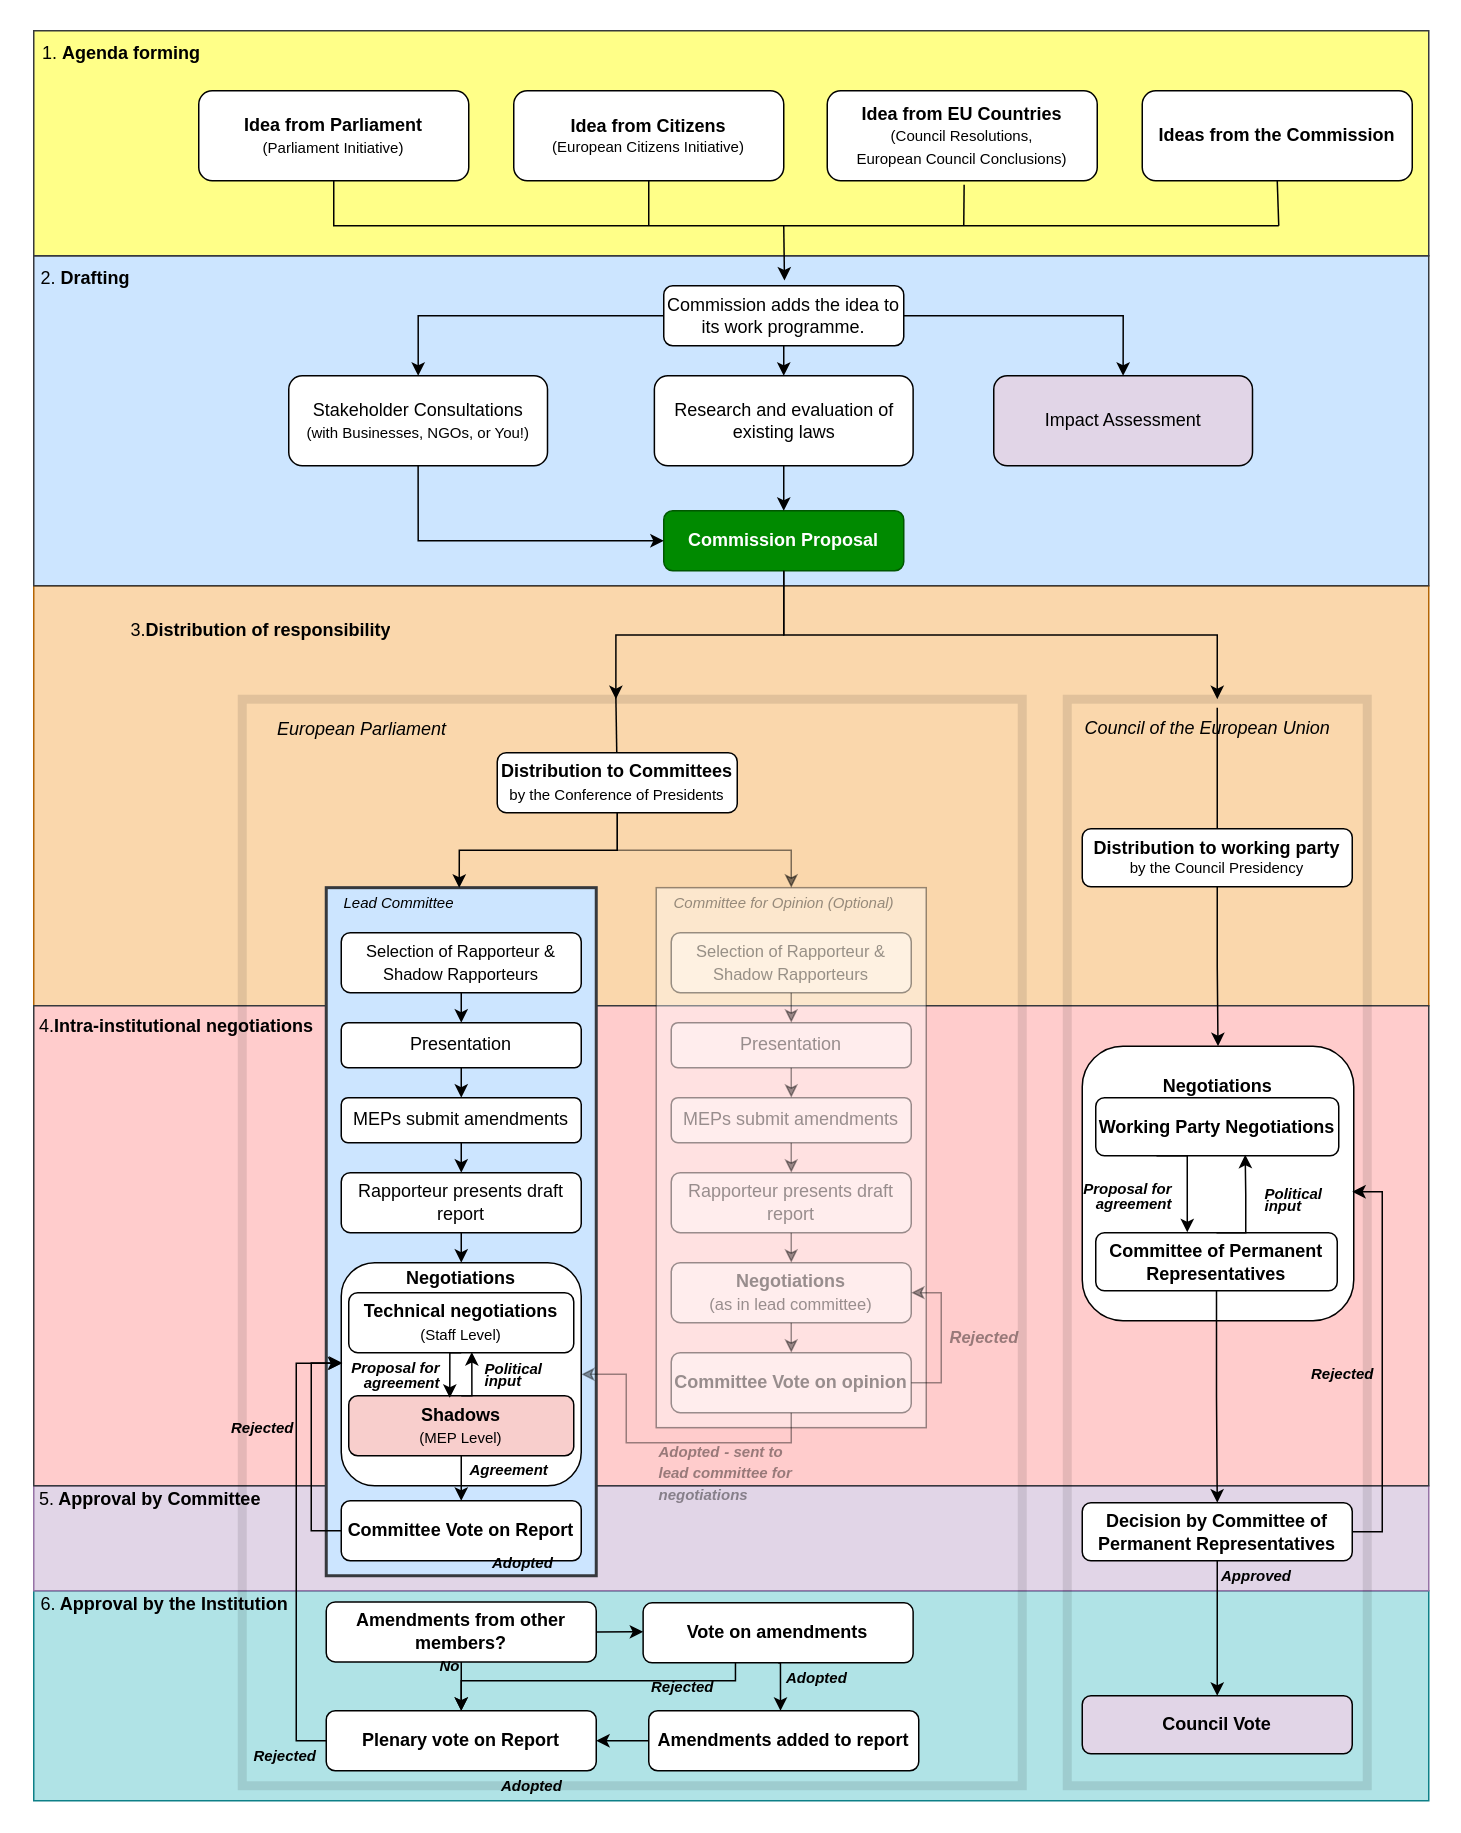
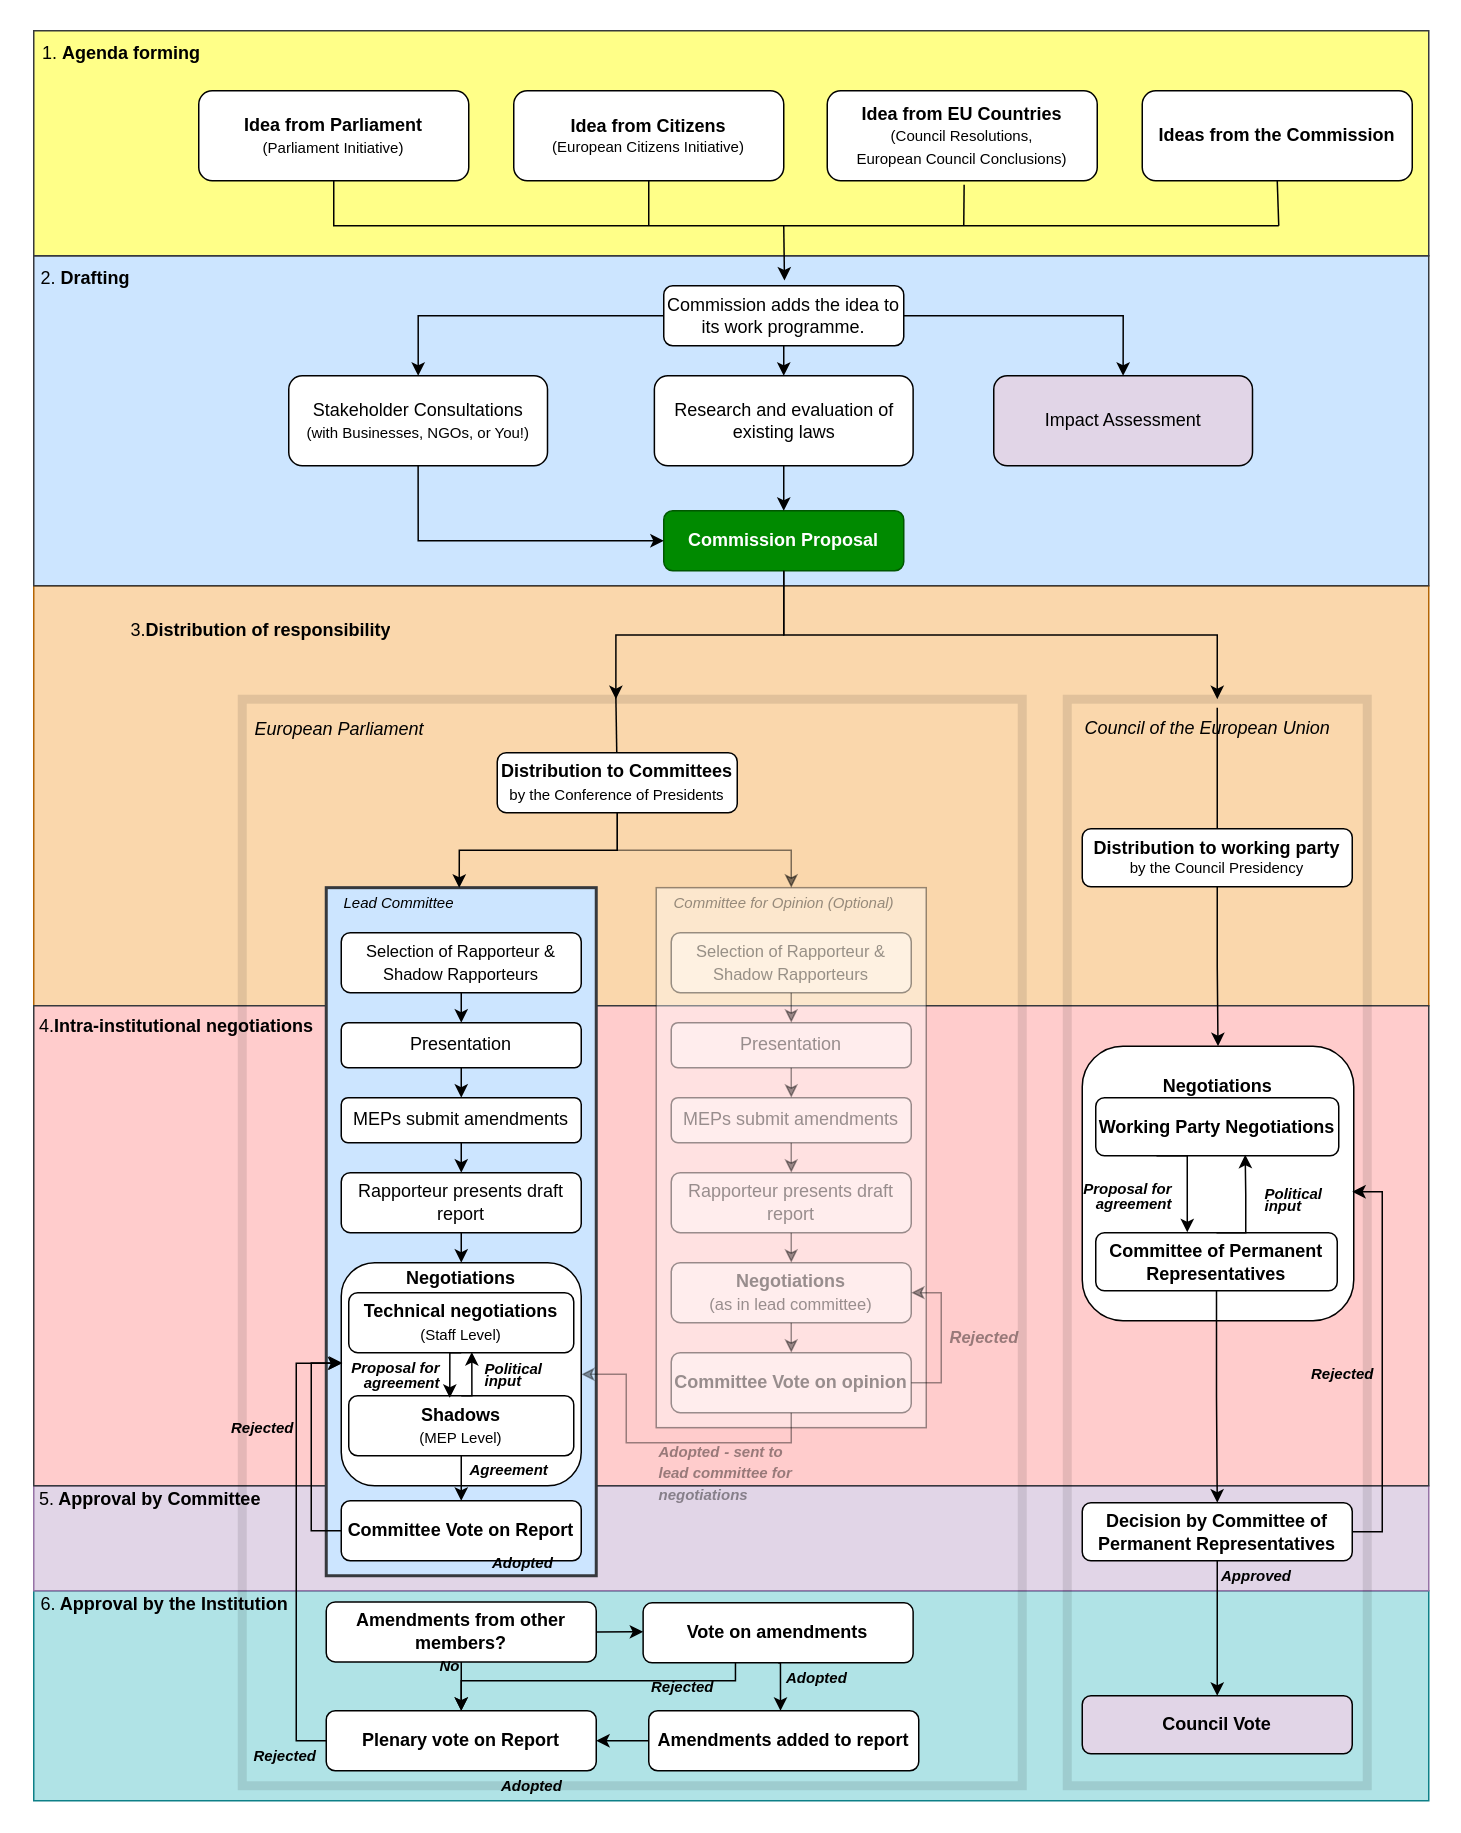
- <mxCell id="33" value="&lt;i&gt;European Parliament&lt;br&gt;&lt;/i&gt;" style="text;html=1;strokeColor=none;fillColor=none;align=center;verticalAlign=middle;whiteSpace=wrap;rounded=0;" parent="1" vertex="1"><mxGeometry x="176" y="471.28" width="130" height="30" as="geometry" /></mxCell>
+ <mxCell id="33" value="&lt;i&gt;European Parliament&lt;br&gt;&lt;/i&gt;" style="text;html=1;strokeColor=none;fillColor=none;align=center;verticalAlign=middle;whiteSpace=wrap;rounded=0;" parent="1" vertex="1"><mxGeometry x="161" y="471.28" width="130" height="30" as="geometry" /></mxCell>
- <mxCell id="84" value="&lt;div&gt;&lt;b&gt;Shadows&lt;/b&gt;&lt;/div&gt;&lt;div&gt;&lt;font style=&quot;font-size: 10px;&quot;&gt;(MEP Level)&lt;/font&gt;&lt;br&gt;&lt;/div&gt;" style="rounded=1;whiteSpace=wrap;html=1;fillColor=#f8cecc;" parent="1" vertex="1"><mxGeometry x="232" y="930" width="150" height="40" as="geometry" /></mxCell>
+ <mxCell id="84" value="&lt;div&gt;&lt;b&gt;Shadows&lt;/b&gt;&lt;/div&gt;&lt;div&gt;&lt;font style=&quot;font-size: 10px;&quot;&gt;(MEP Level)&lt;/font&gt;&lt;br&gt;&lt;/div&gt;" style="rounded=1;whiteSpace=wrap;html=1;" parent="1" vertex="1"><mxGeometry x="232" y="930" width="150" height="40" as="geometry" /></mxCell>
